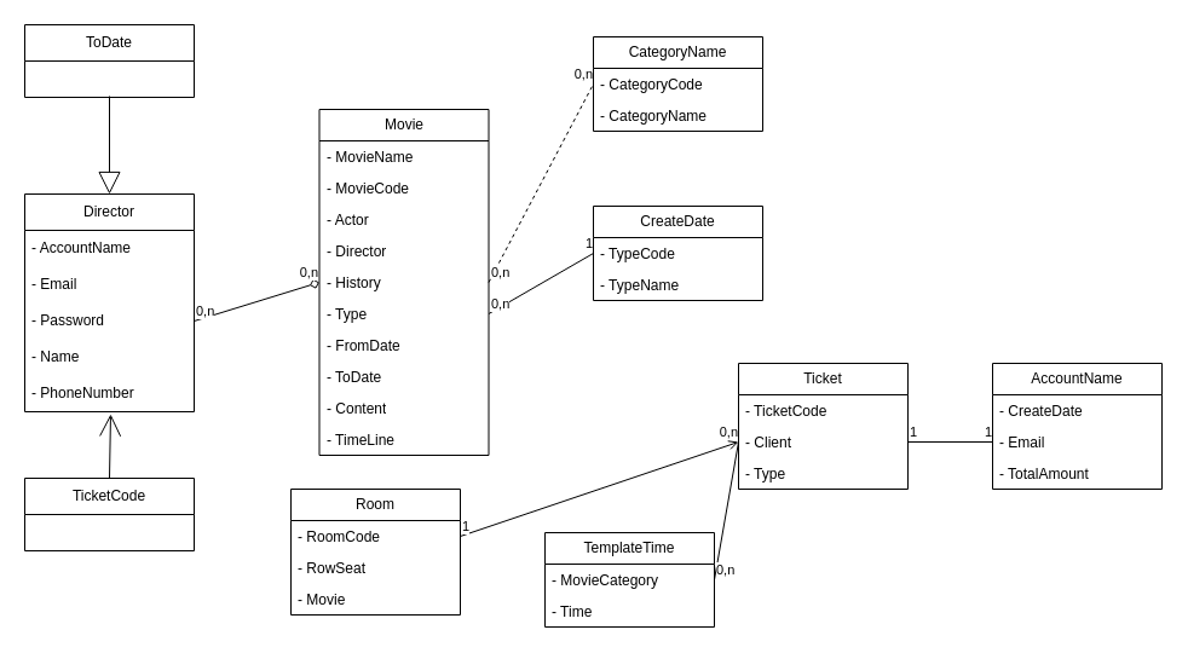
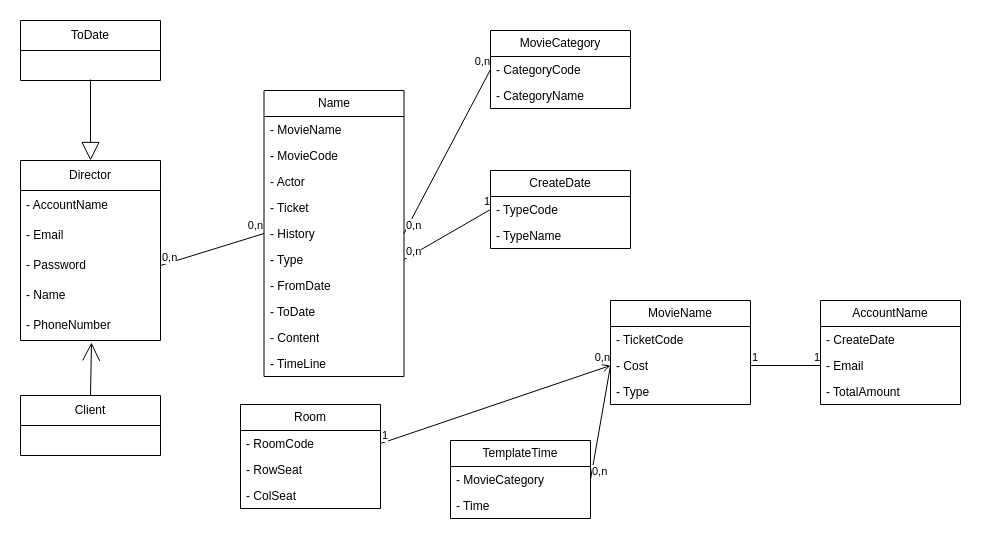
- <mxCell id="25" value="CategoryName" style="swimlane;fontStyle=0;childLayout=stackLayout;horizontal=1;startSize=26;fillColor=none;horizontalStack=0;resizeParent=1;resizeParentMax=0;resizeLast=0;collapsible=1;marginBottom=0;whiteSpace=wrap;html=1;" vertex="1" parent="1"><mxGeometry x="490" y="30" width="140" height="78" as="geometry" /></mxCell>
+ <mxCell id="25" value="MovieCategory" style="swimlane;fontStyle=0;childLayout=stackLayout;horizontal=1;startSize=26;fillColor=none;horizontalStack=0;resizeParent=1;resizeParentMax=0;resizeLast=0;collapsible=1;marginBottom=0;whiteSpace=wrap;html=1;" vertex="1" parent="1"><mxGeometry x="490" y="30" width="140" height="78" as="geometry" /></mxCell>
- <mxCell id="14" value="Movie" style="swimlane;fontStyle=0;childLayout=stackLayout;horizontal=1;startSize=26;fillColor=none;horizontalStack=0;resizeParent=1;resizeParentMax=0;resizeLast=0;collapsible=1;marginBottom=0;whiteSpace=wrap;html=1;" vertex="1" parent="1"><mxGeometry x="263.5" y="90" width="140" height="286" as="geometry" /></mxCell>
+ <mxCell id="14" value="Name" style="swimlane;fontStyle=0;childLayout=stackLayout;horizontal=1;startSize=26;fillColor=none;horizontalStack=0;resizeParent=1;resizeParentMax=0;resizeLast=0;collapsible=1;marginBottom=0;whiteSpace=wrap;html=1;" vertex="1" parent="1"><mxGeometry x="263.5" y="90" width="140" height="286" as="geometry" /></mxCell>
- <mxCell id="52" value="" style="endArrow=none;html=1;rounded=0;exitX=1;exitY=0.5;exitDx=0;exitDy=0;entryX=0;entryY=0.5;entryDx=0;entryDy=0;endFill=0;dashed=1;" edge="1" parent="1" source="19" target="26"><mxGeometry relative="1" as="geometry"><mxPoint x="420" y="162" as="sourcePoint" /><mxPoint x="524" y="130" as="targetPoint" /></mxGeometry></mxCell>
+ <mxCell id="52" value="" style="endArrow=none;html=1;rounded=0;exitX=1;exitY=0.5;exitDx=0;exitDy=0;entryX=0;entryY=0.5;entryDx=0;entryDy=0;endFill=0;" edge="1" parent="1" source="19" target="26"><mxGeometry relative="1" as="geometry"><mxPoint x="420" y="162" as="sourcePoint" /><mxPoint x="524" y="130" as="targetPoint" /></mxGeometry></mxCell>
- <mxCell id="18" value="- Director" style="text;strokeColor=none;fillColor=none;align=left;verticalAlign=top;spacingLeft=4;spacingRight=4;overflow=hidden;rotatable=0;points=[[0,0.5],[1,0.5]];portConstraint=eastwest;whiteSpace=wrap;html=1;" vertex="1" parent="14"><mxGeometry y="104" width="140" height="26" as="geometry" /></mxCell>
+ <mxCell id="18" value="- Ticket" style="text;strokeColor=none;fillColor=none;align=left;verticalAlign=top;spacingLeft=4;spacingRight=4;overflow=hidden;rotatable=0;points=[[0,0.5],[1,0.5]];portConstraint=eastwest;whiteSpace=wrap;html=1;" vertex="1" parent="14"><mxGeometry y="104" width="140" height="26" as="geometry" /></mxCell>
- <mxCell id="46" value="" style="endArrow=diamond;html=1;rounded=0;exitX=1;exitY=0.5;exitDx=0;exitDy=0;entryX=0;entryY=0.5;entryDx=0;entryDy=0;endFill=0;" edge="1" parent="1" source="5" target="19"><mxGeometry relative="1" as="geometry"><mxPoint x="140" y="240" as="sourcePoint" /><mxPoint x="300" y="240" as="targetPoint" /></mxGeometry></mxCell>
+ <mxCell id="46" value="" style="endArrow=none;html=1;rounded=0;exitX=1;exitY=0.5;exitDx=0;exitDy=0;entryX=0;entryY=0.5;entryDx=0;entryDy=0;endFill=0;" edge="1" parent="1" source="5" target="19"><mxGeometry relative="1" as="geometry"><mxPoint x="140" y="240" as="sourcePoint" /><mxPoint x="300" y="240" as="targetPoint" /></mxGeometry></mxCell>
- <mxCell id="31" value="Ticket" style="swimlane;fontStyle=0;childLayout=stackLayout;horizontal=1;startSize=26;fillColor=none;horizontalStack=0;resizeParent=1;resizeParentMax=0;resizeLast=0;collapsible=1;marginBottom=0;whiteSpace=wrap;html=1;" vertex="1" parent="1"><mxGeometry x="610" y="300" width="140" height="104" as="geometry" /></mxCell>
+ <mxCell id="31" value="MovieName" style="swimlane;fontStyle=0;childLayout=stackLayout;horizontal=1;startSize=26;fillColor=none;horizontalStack=0;resizeParent=1;resizeParentMax=0;resizeLast=0;collapsible=1;marginBottom=0;whiteSpace=wrap;html=1;" vertex="1" parent="1"><mxGeometry x="610" y="300" width="140" height="104" as="geometry" /></mxCell>
- <mxCell id="33" value="- Client" style="text;strokeColor=none;fillColor=none;align=left;verticalAlign=top;spacingLeft=4;spacingRight=4;overflow=hidden;rotatable=0;points=[[0,0.5],[1,0.5]];portConstraint=eastwest;whiteSpace=wrap;html=1;" vertex="1" parent="31"><mxGeometry y="52" width="140" height="26" as="geometry" /></mxCell>
+ <mxCell id="33" value="- Cost" style="text;strokeColor=none;fillColor=none;align=left;verticalAlign=top;spacingLeft=4;spacingRight=4;overflow=hidden;rotatable=0;points=[[0,0.5],[1,0.5]];portConstraint=eastwest;whiteSpace=wrap;html=1;" vertex="1" parent="31"><mxGeometry y="52" width="140" height="26" as="geometry" /></mxCell>
- <mxCell id="10" value="TicketCode" style="swimlane;fontStyle=0;childLayout=stackLayout;horizontal=1;startSize=30;horizontalStack=0;resizeParent=1;resizeParentMax=0;resizeLast=0;collapsible=1;marginBottom=0;whiteSpace=wrap;html=1;" vertex="1" parent="1"><mxGeometry x="20" y="395" width="140" height="60" as="geometry" /></mxCell>
+ <mxCell id="10" value="Client" style="swimlane;fontStyle=0;childLayout=stackLayout;horizontal=1;startSize=30;horizontalStack=0;resizeParent=1;resizeParentMax=0;resizeLast=0;collapsible=1;marginBottom=0;whiteSpace=wrap;html=1;" vertex="1" parent="1"><mxGeometry x="20" y="395" width="140" height="60" as="geometry" /></mxCell>
- <mxCell id="38" value="- Movie" style="text;strokeColor=none;fillColor=none;align=left;verticalAlign=top;spacingLeft=4;spacingRight=4;overflow=hidden;rotatable=0;points=[[0,0.5],[1,0.5]];portConstraint=eastwest;whiteSpace=wrap;html=1;" vertex="1" parent="35"><mxGeometry y="78" width="140" height="26" as="geometry" /></mxCell>
+ <mxCell id="38" value="- ColSeat" style="text;strokeColor=none;fillColor=none;align=left;verticalAlign=top;spacingLeft=4;spacingRight=4;overflow=hidden;rotatable=0;points=[[0,0.5],[1,0.5]];portConstraint=eastwest;whiteSpace=wrap;html=1;" vertex="1" parent="35"><mxGeometry y="78" width="140" height="26" as="geometry" /></mxCell>
